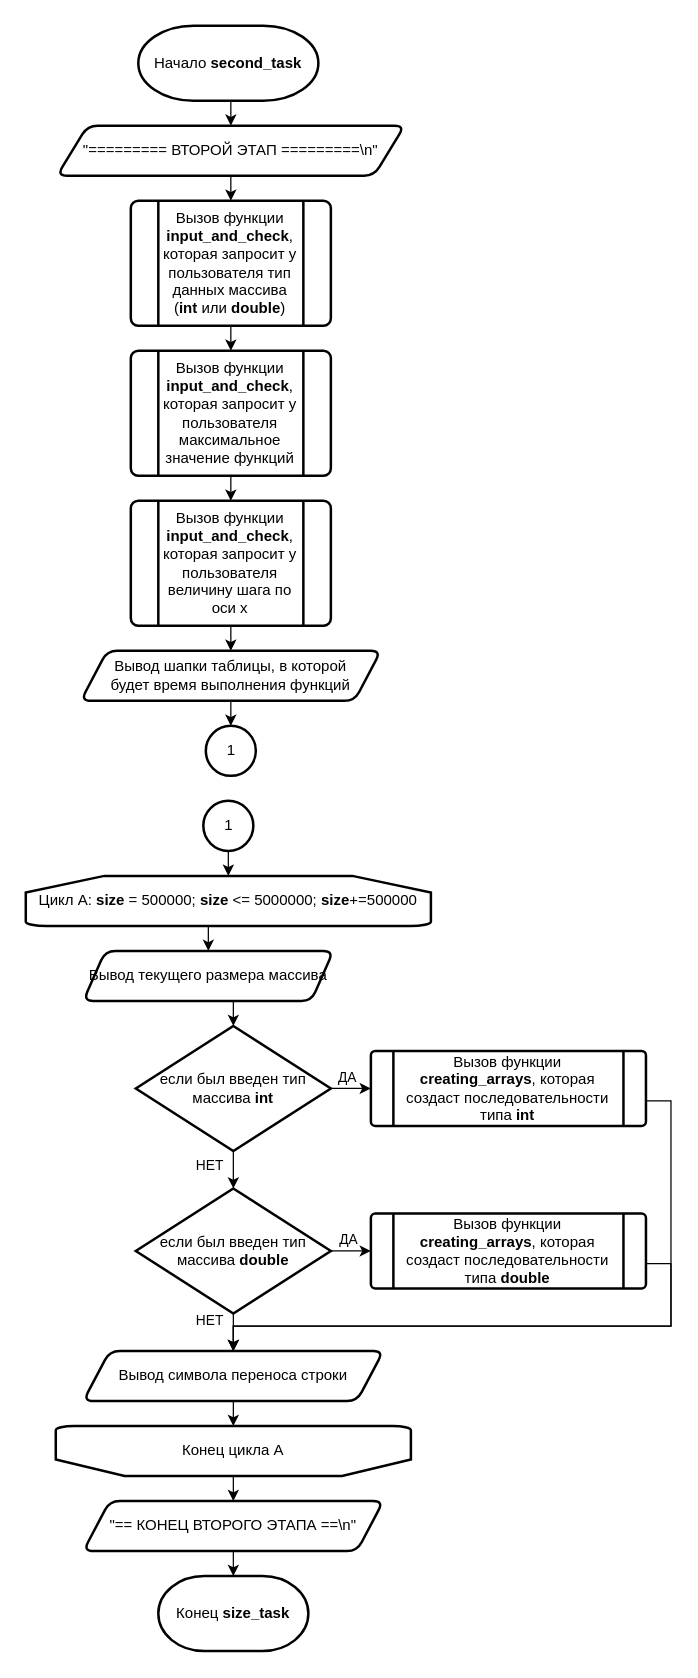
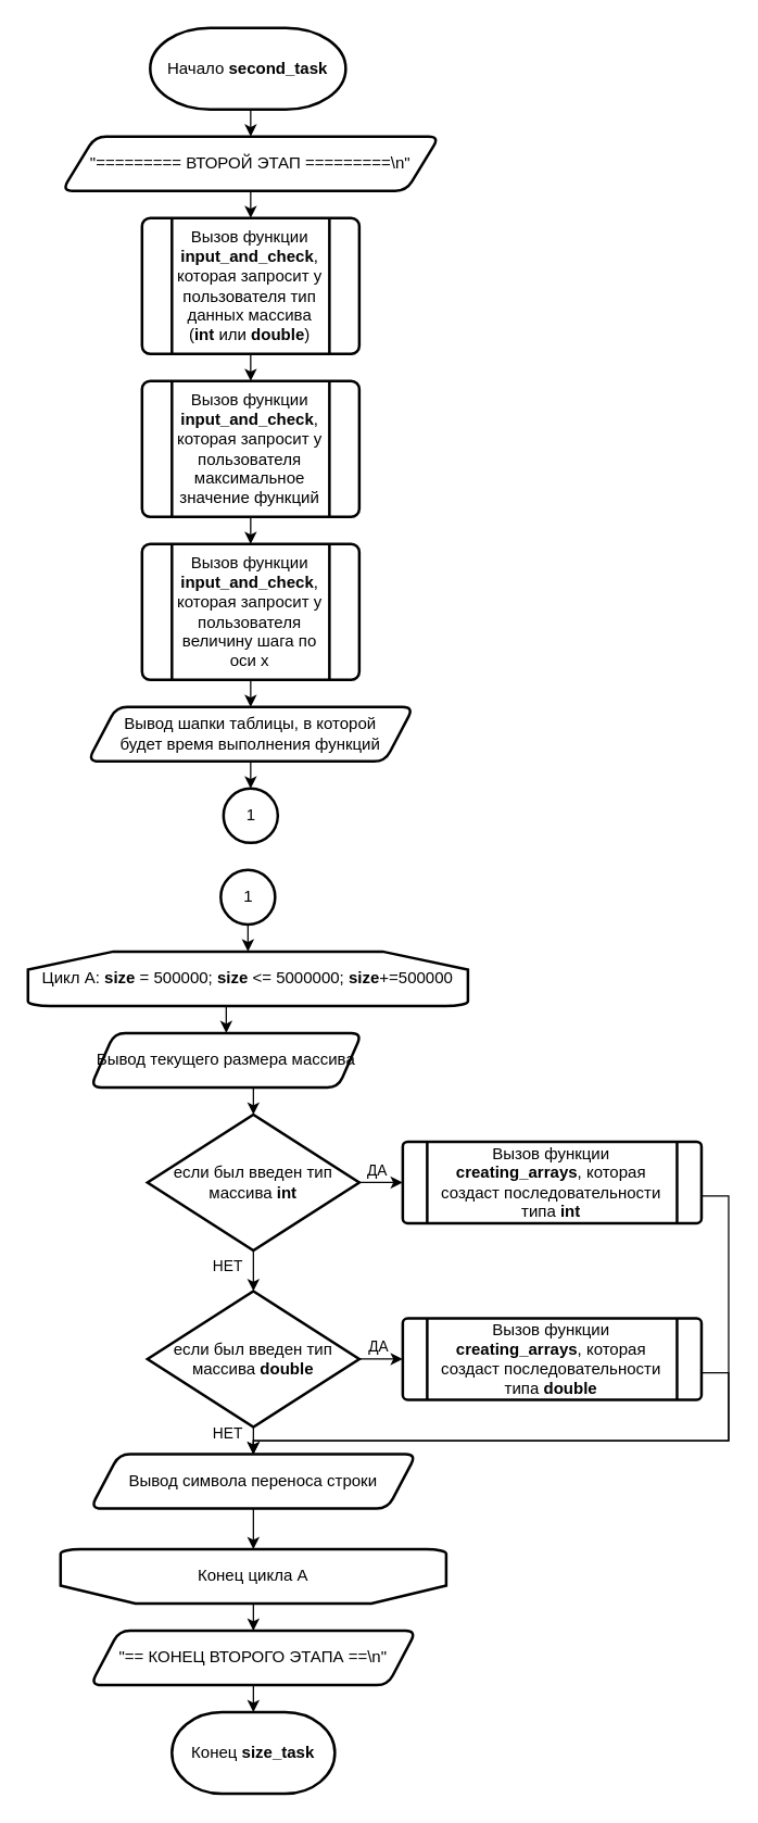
- <mxCell id="37" value="Вывод символа переноса строки" style="shape=parallelogram;html=1;strokeWidth=2;perimeter=parallelogramPerimeter;whiteSpace=wrap;rounded=1;arcSize=16;size=0.088;" vertex="1" parent="1"><mxGeometry x="66" y="1080" width="240" height="40" as="geometry" /></mxCell>
+ <mxCell id="37" value="Вывод символа переноса строки" style="shape=parallelogram;html=1;strokeWidth=2;perimeter=parallelogramPerimeter;whiteSpace=wrap;rounded=1;arcSize=16;size=0.088;" vertex="1" parent="1"><mxGeometry x="66" y="1070" width="240" height="40" as="geometry" /></mxCell>
